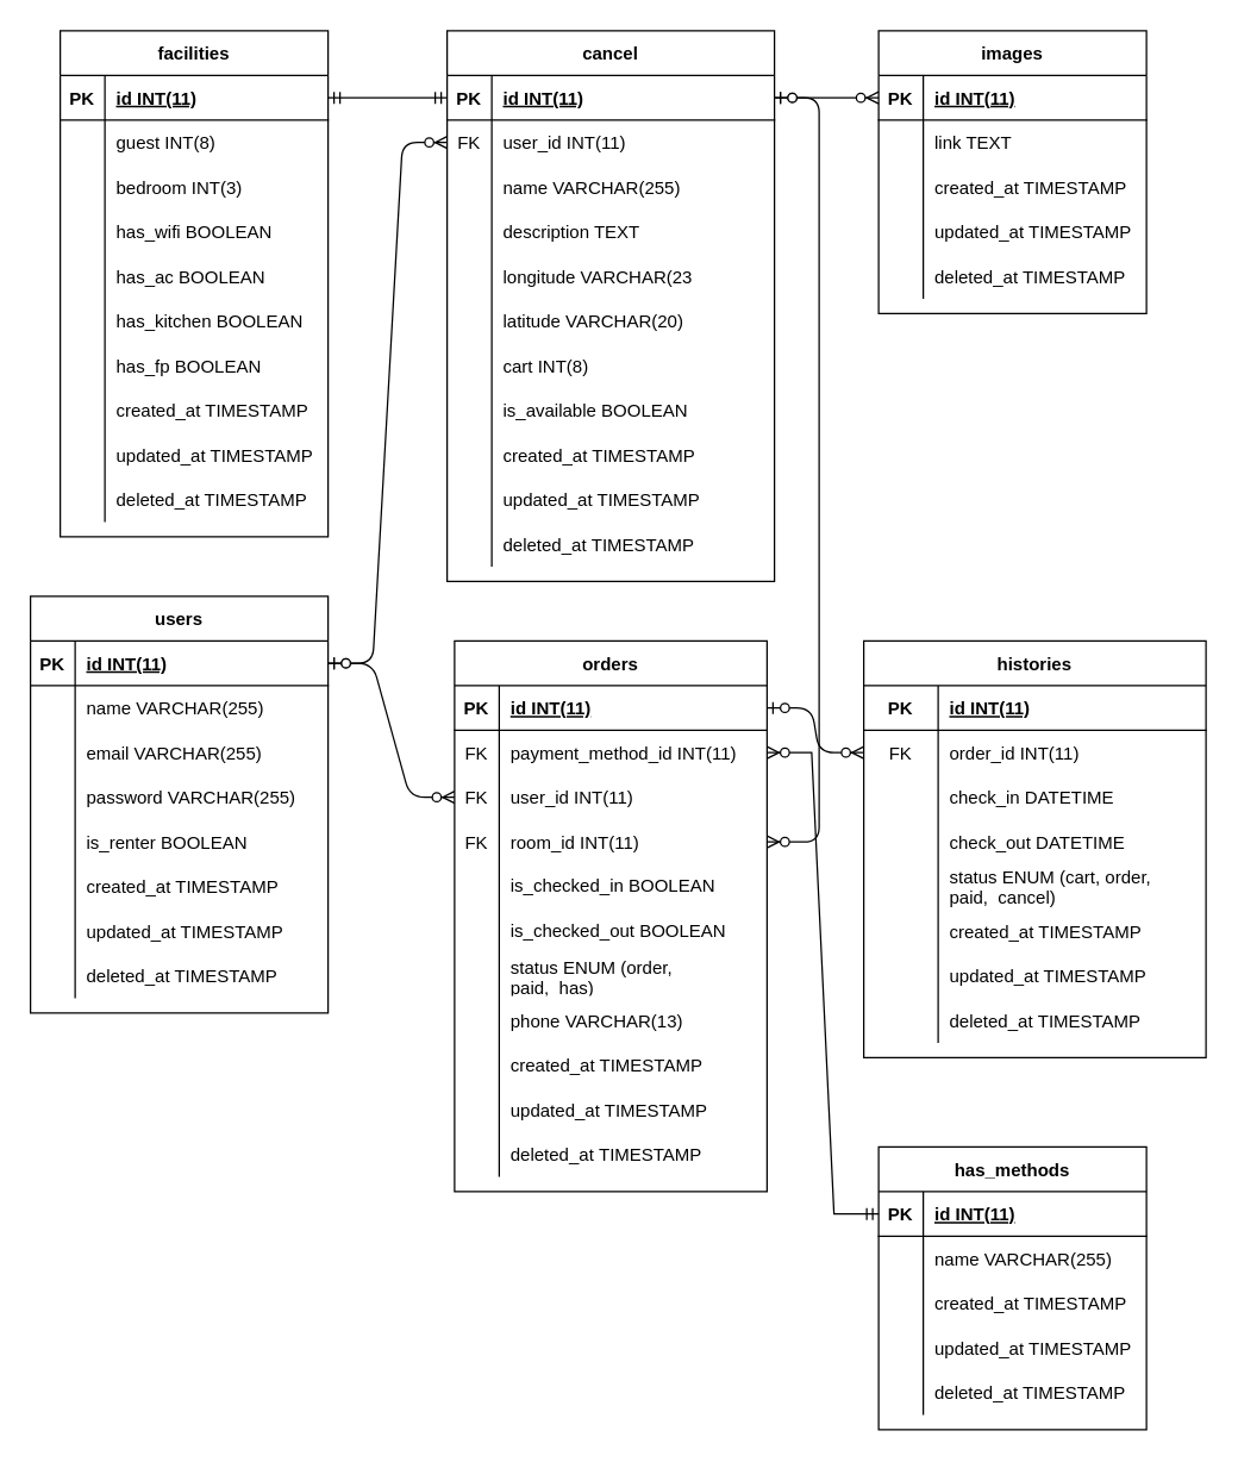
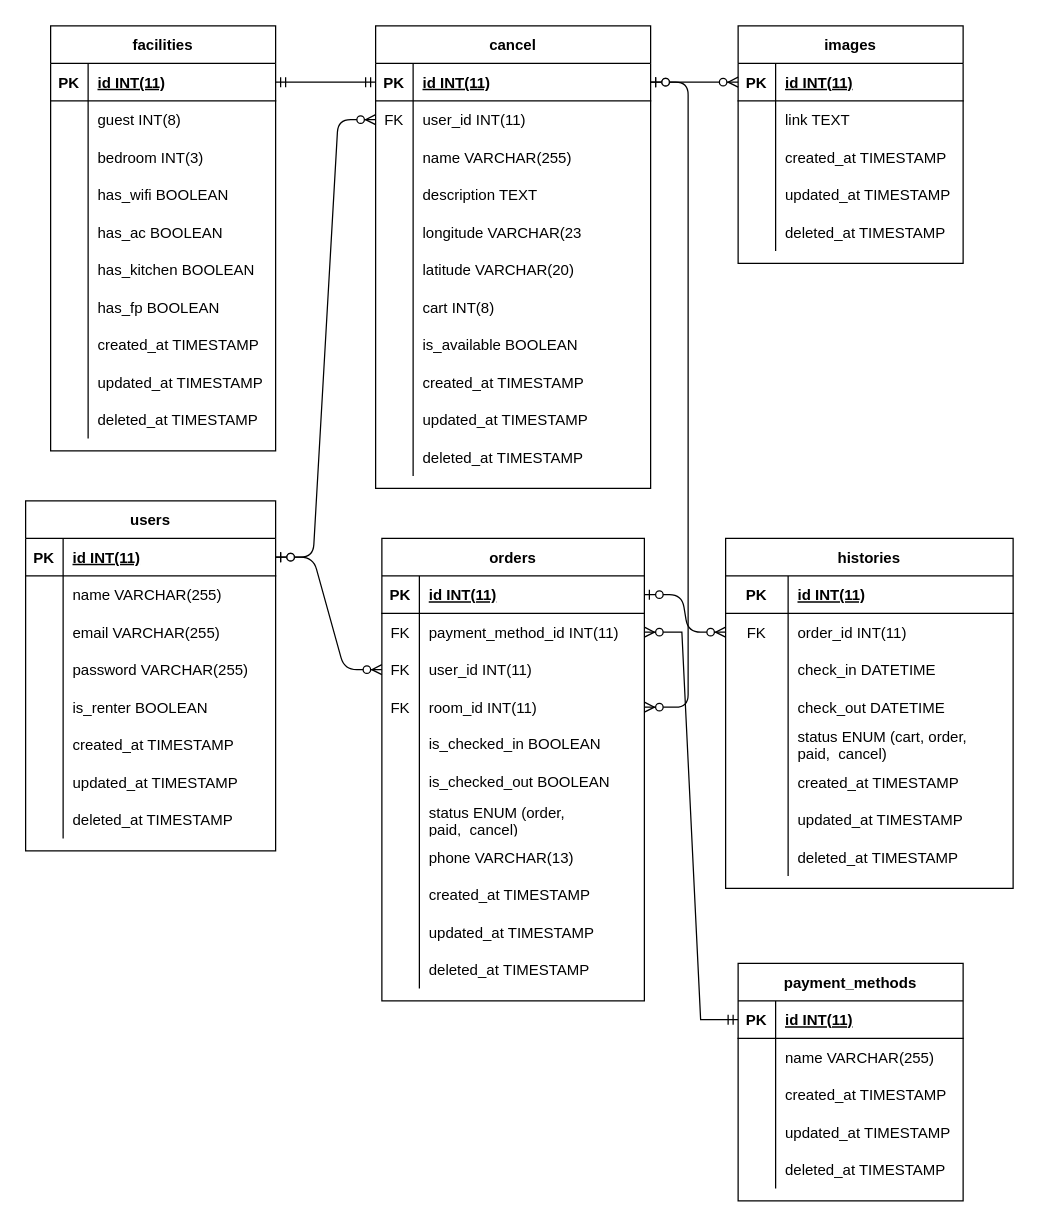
- <mxCell id="155" value="status ENUM (order,&#10;paid,  has)" style="shape=partialRectangle;connectable=0;fillColor=none;top=0;left=0;bottom=0;right=0;align=left;spacingLeft=6;overflow=hidden;whiteSpace=wrap;" vertex="1" parent="153"><mxGeometry x="30" width="180" height="30" as="geometry"><mxRectangle width="180" height="30" as="alternateBounds" /></mxGeometry></mxCell>
+ <mxCell id="155" value="status ENUM (order,&#10;paid,  cancel)" style="shape=partialRectangle;connectable=0;fillColor=none;top=0;left=0;bottom=0;right=0;align=left;spacingLeft=6;overflow=hidden;whiteSpace=wrap;" vertex="1" parent="153"><mxGeometry x="30" width="180" height="30" as="geometry"><mxRectangle width="180" height="30" as="alternateBounds" /></mxGeometry></mxCell>
- <mxCell id="61" value="has_methods" style="shape=table;startSize=30;container=1;collapsible=1;childLayout=tableLayout;fixedRows=1;rowLines=0;fontStyle=1;align=center;resizeLast=1;" parent="1" vertex="1"><mxGeometry x="590" y="770" width="180" height="190" as="geometry" /></mxCell>
+ <mxCell id="61" value="payment_methods" style="shape=table;startSize=30;container=1;collapsible=1;childLayout=tableLayout;fixedRows=1;rowLines=0;fontStyle=1;align=center;resizeLast=1;" parent="1" vertex="1"><mxGeometry x="590" y="770" width="180" height="190" as="geometry" /></mxCell>
